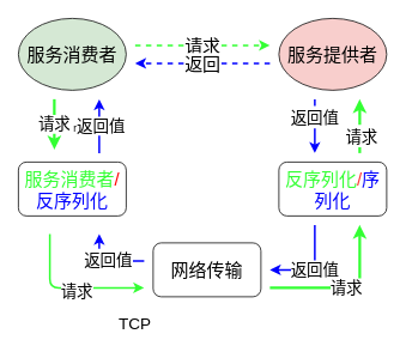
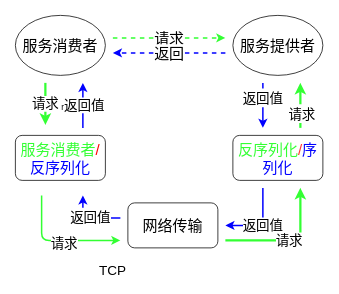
- <mxCell id="2" value="&lt;font style=&quot;font-size: 20px;&quot;&gt;服务消费者&lt;/font&gt;" style="ellipse;whiteSpace=wrap;html=1;fontSize=20;fillColor=#d5e8d4;" vertex="1" parent="1"><mxGeometry x="20" y="20" width="120" height="80" as="geometry" /></mxCell>
+ <mxCell id="2" value="&lt;font style=&quot;font-size: 20px;&quot;&gt;服务消费者&lt;/font&gt;" style="ellipse;whiteSpace=wrap;html=1;fontSize=20;" vertex="1" parent="1"><mxGeometry x="20" y="20" width="120" height="80" as="geometry" /></mxCell>
- <mxCell id="3" value="&lt;span style=&quot;font-size: 20px&quot;&gt;服务提供者&lt;/span&gt;" style="ellipse;whiteSpace=wrap;html=1;fillColor=#f8cecc;" vertex="1" parent="1"><mxGeometry x="310" y="20" width="120" height="80" as="geometry" /></mxCell>
+ <mxCell id="3" value="&lt;span style=&quot;font-size: 20px&quot;&gt;服务提供者&lt;/span&gt;" style="ellipse;whiteSpace=wrap;html=1;" vertex="1" parent="1"><mxGeometry x="310" y="20" width="120" height="80" as="geometry" /></mxCell>
